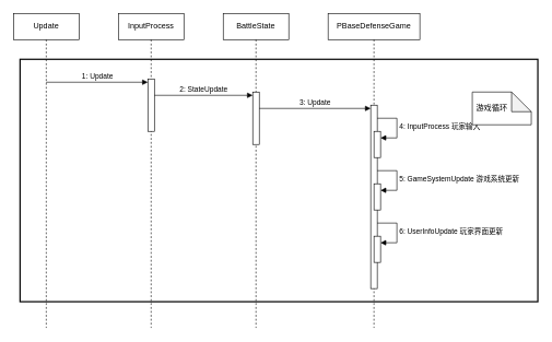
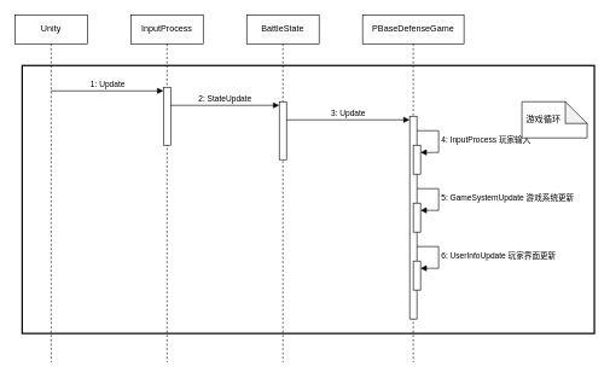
- <mxCell id="2" value="Update" style="shape=umlLifeline;perimeter=lifelinePerimeter;whiteSpace=wrap;html=1;container=1;dropTarget=0;collapsible=0;recursiveResize=0;outlineConnect=0;portConstraint=eastwest;newEdgeStyle={&quot;curved&quot;:0,&quot;rounded&quot;:0};" vertex="1" parent="1"><mxGeometry y="20" width="100" height="480" as="geometry" x="20" /></mxCell>
+ <mxCell id="2" value="Unity" style="shape=umlLifeline;perimeter=lifelinePerimeter;whiteSpace=wrap;html=1;container=1;dropTarget=0;collapsible=0;recursiveResize=0;outlineConnect=0;portConstraint=eastwest;newEdgeStyle={&quot;curved&quot;:0,&quot;rounded&quot;:0};" vertex="1" parent="1"><mxGeometry y="20" width="100" height="480" as="geometry" x="20" /></mxCell>
